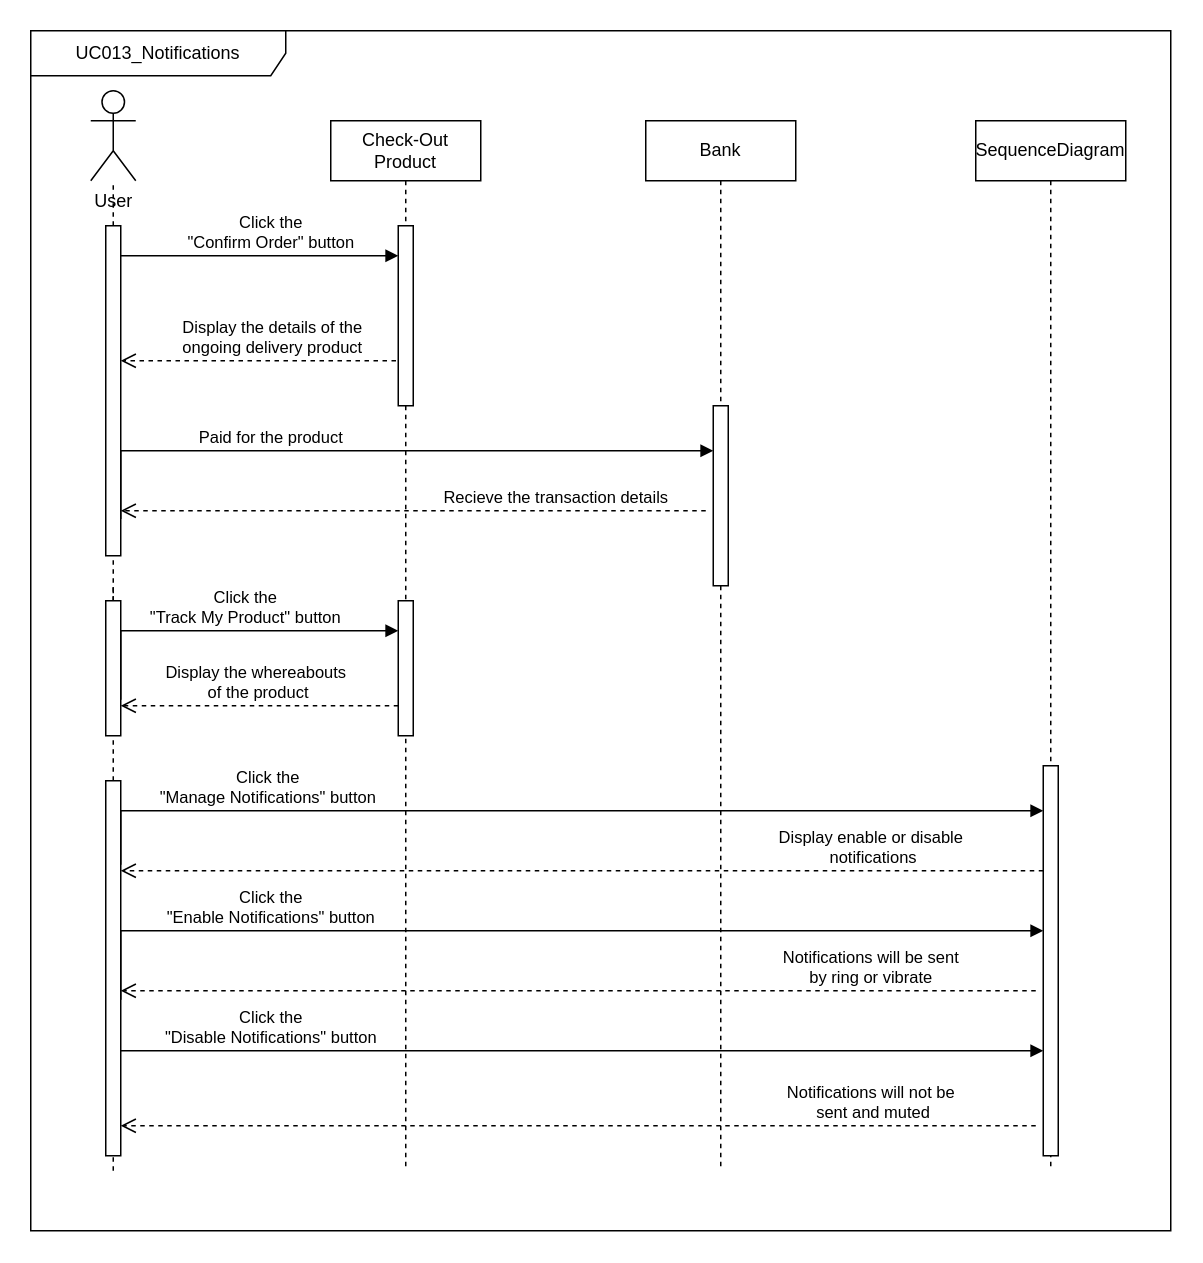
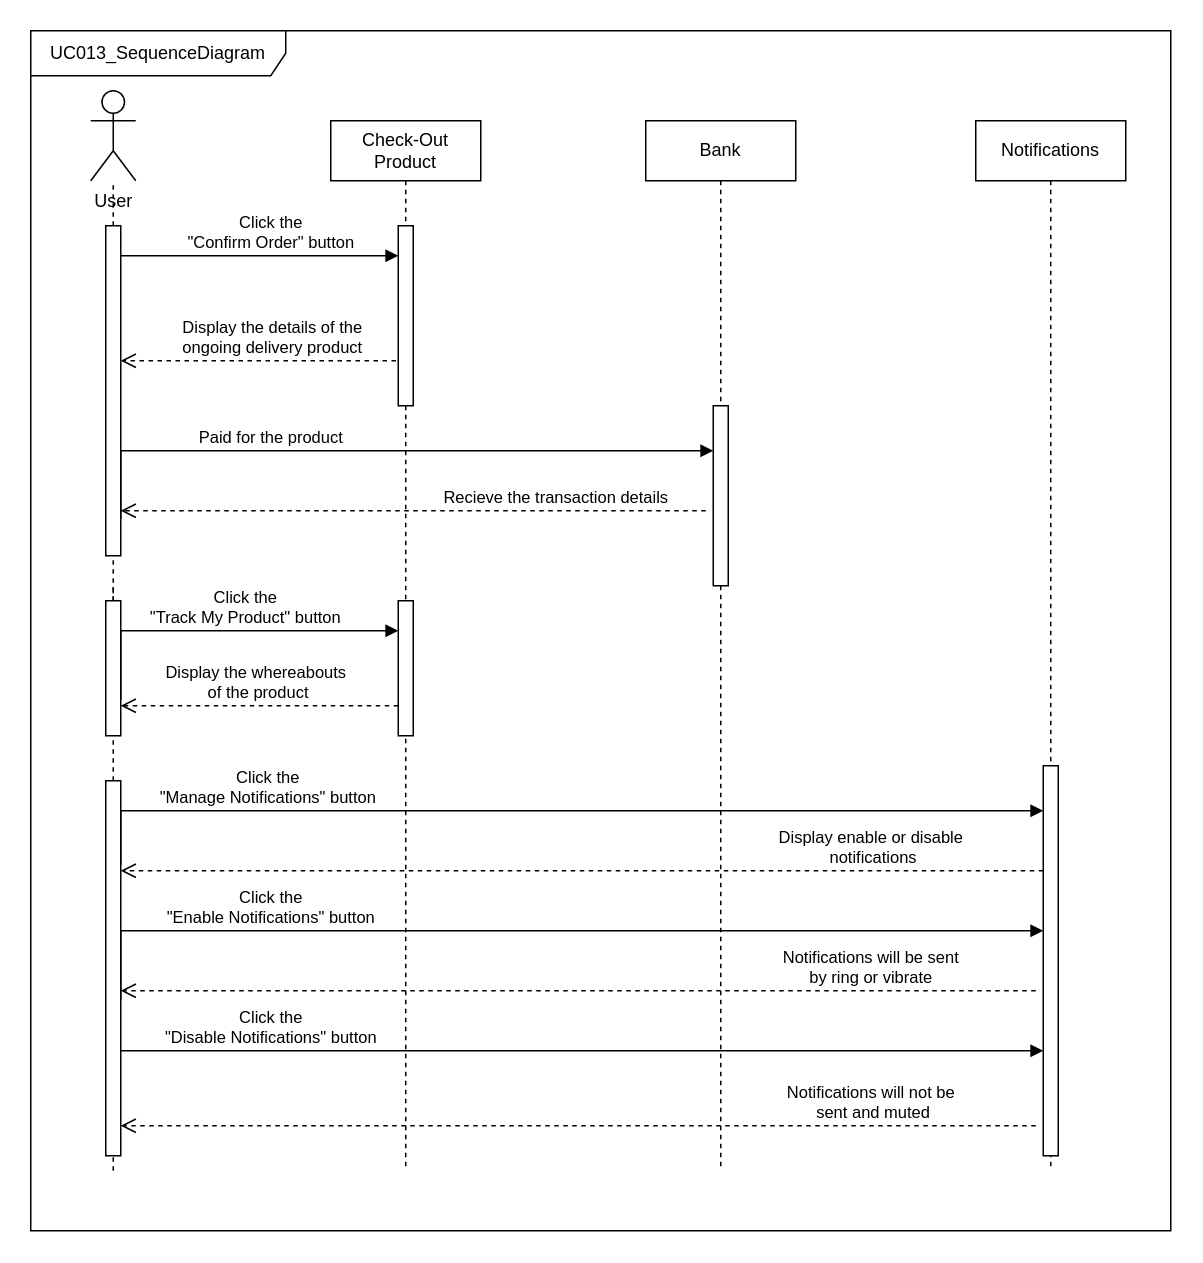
- <mxCell id="9" value="UC013_Notifications" style="shape=umlFrame;whiteSpace=wrap;html=1;pointerEvents=0;width=170;height=30;" parent="1" vertex="1"><mxGeometry x="20" y="20" width="760" height="800" as="geometry" /></mxCell>
+ <mxCell id="9" value="UC013_SequenceDiagram" style="shape=umlFrame;whiteSpace=wrap;html=1;pointerEvents=0;width=170;height=30;" parent="1" vertex="1"><mxGeometry x="20" y="20" width="760" height="800" as="geometry" /></mxCell>
- <mxCell id="17" value="SequenceDiagram" style="shape=umlLifeline;perimeter=lifelinePerimeter;whiteSpace=wrap;html=1;container=0;dropTarget=0;collapsible=0;recursiveResize=0;outlineConnect=0;portConstraint=eastwest;newEdgeStyle={&quot;edgeStyle&quot;:&quot;elbowEdgeStyle&quot;,&quot;elbow&quot;:&quot;vertical&quot;,&quot;curved&quot;:0,&quot;rounded&quot;:0};" parent="1" vertex="1"><mxGeometry x="650" y="80" width="100" height="700" as="geometry" /></mxCell>
+ <mxCell id="17" value="Notifications" style="shape=umlLifeline;perimeter=lifelinePerimeter;whiteSpace=wrap;html=1;container=0;dropTarget=0;collapsible=0;recursiveResize=0;outlineConnect=0;portConstraint=eastwest;newEdgeStyle={&quot;edgeStyle&quot;:&quot;elbowEdgeStyle&quot;,&quot;elbow&quot;:&quot;vertical&quot;,&quot;curved&quot;:0,&quot;rounded&quot;:0};" parent="1" vertex="1"><mxGeometry x="650" y="80" width="100" height="700" as="geometry" /></mxCell>
